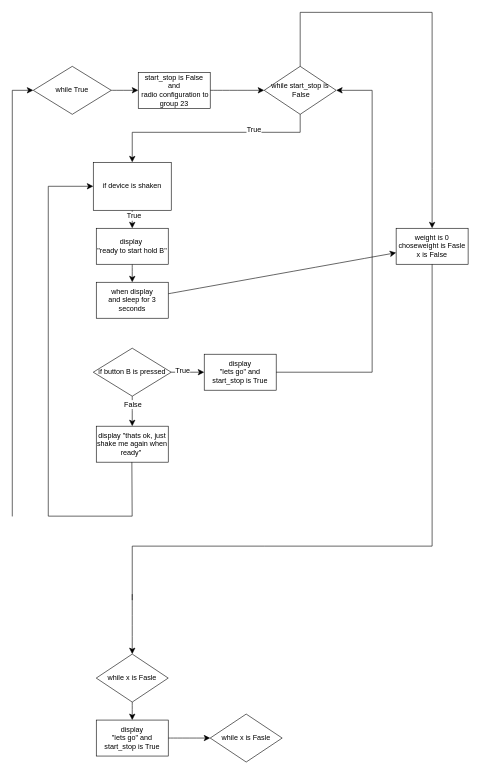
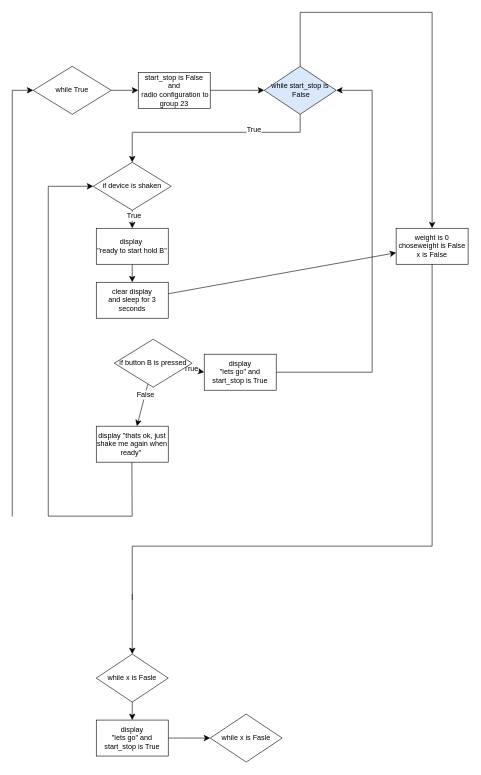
- <mxCell id="23" value="while start_stop is&lt;br&gt;&amp;nbsp;False" style="rhombus;whiteSpace=wrap;html=1;" vertex="1" parent="1"><mxGeometry x="440" y="110" width="120" height="80" as="geometry" /></mxCell>
+ <mxCell id="23" value="while start_stop is&lt;br&gt;&amp;nbsp;False" style="rhombus;whiteSpace=wrap;html=1;fillColor=#dae8fc;" vertex="1" parent="1"><mxGeometry x="440" y="110" width="120" height="80" as="geometry" /></mxCell>
- <mxCell id="8" value="if device is shaken" style="whiteSpace=wrap;html=1;rounded=0;" vertex="1" parent="1"><mxGeometry x="155" y="270" width="130" height="80" as="geometry" /></mxCell>
+ <mxCell id="8" value="if device is shaken" style="rhombus;whiteSpace=wrap;html=1;" vertex="1" parent="1"><mxGeometry x="155" y="270" width="130" height="80" as="geometry" /></mxCell>
- <mxCell id="30" value="weight is 0&lt;br&gt;choseweight is Fasle&lt;br&gt;x is False" style="rounded=0;whiteSpace=wrap;html=1;" vertex="1" parent="1"><mxGeometry x="660" y="380" width="120" height="60" as="geometry" /></mxCell>
+ <mxCell id="30" value="weight is 0&lt;br&gt;choseweight is False&lt;br&gt;x is False" style="rounded=0;whiteSpace=wrap;html=1;" vertex="1" parent="1"><mxGeometry x="660" y="380" width="120" height="60" as="geometry" /></mxCell>
- <mxCell id="12" value="&lt;div&gt;when display&lt;/div&gt;&lt;div&gt;and sleep for 3 seconds&lt;/div&gt;" style="whiteSpace=wrap;html=1;" vertex="1" parent="1"><mxGeometry x="160" y="470" width="120" height="60" as="geometry" /></mxCell>
+ <mxCell id="12" value="&lt;div&gt;clear display&lt;/div&gt;&lt;div&gt;and sleep for 3 seconds&lt;/div&gt;" style="whiteSpace=wrap;html=1;" vertex="1" parent="1"><mxGeometry x="160" y="470" width="120" height="60" as="geometry" /></mxCell>
- <mxCell id="17" value="if button B is pressed" style="rhombus;whiteSpace=wrap;html=1;" vertex="1" parent="1"><mxGeometry x="155" y="580" width="130" height="80" as="geometry" /></mxCell>
+ <mxCell id="17" value="if button B is pressed" style="rhombus;whiteSpace=wrap;html=1;" vertex="1" parent="1"><mxGeometry x="190" y="565" width="130" height="80" as="geometry" /></mxCell>
